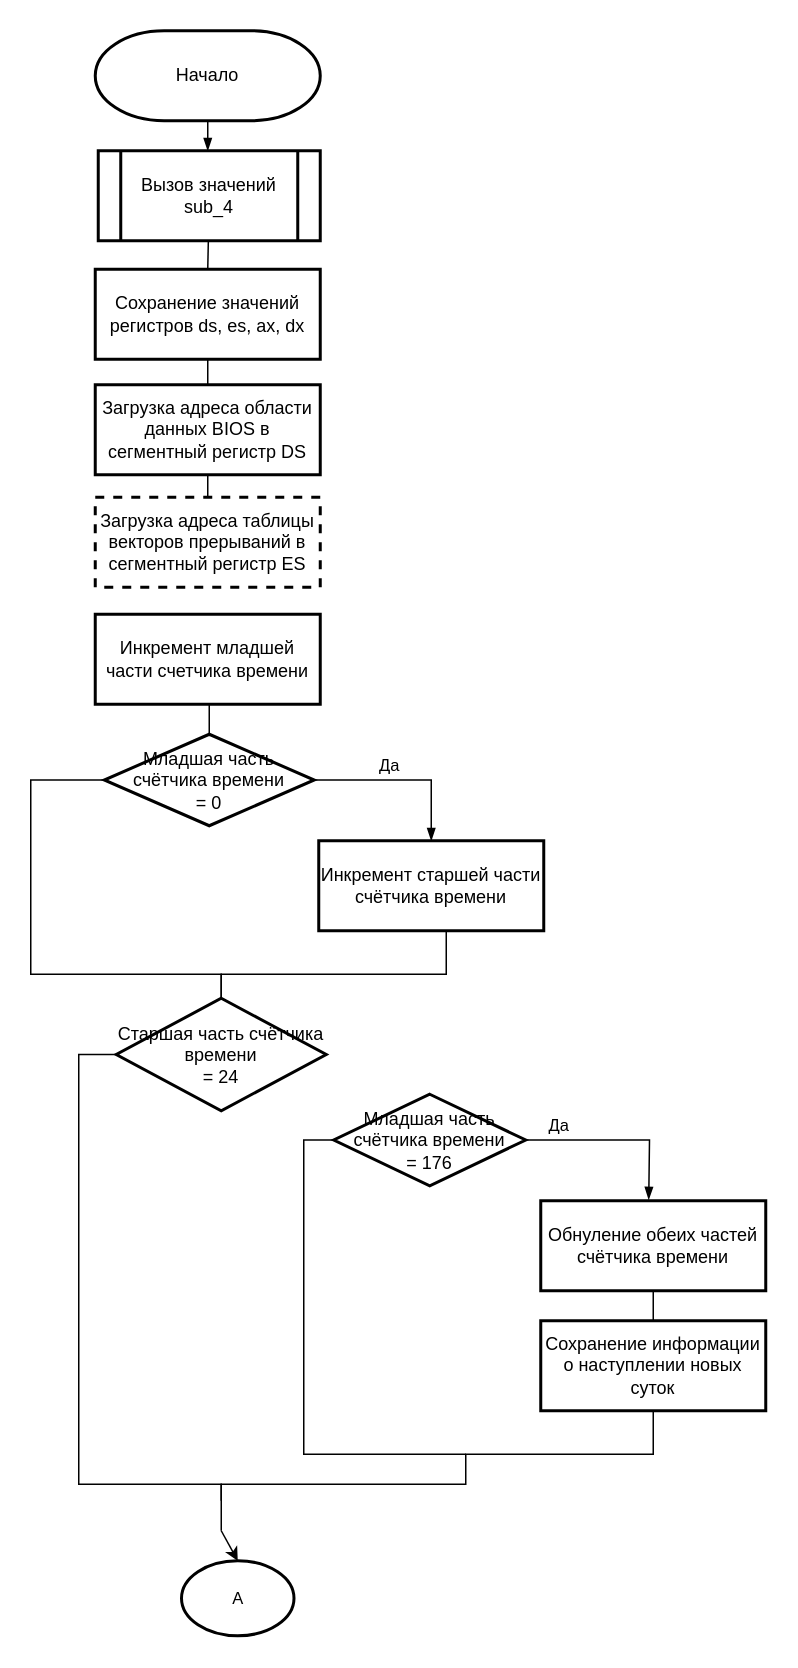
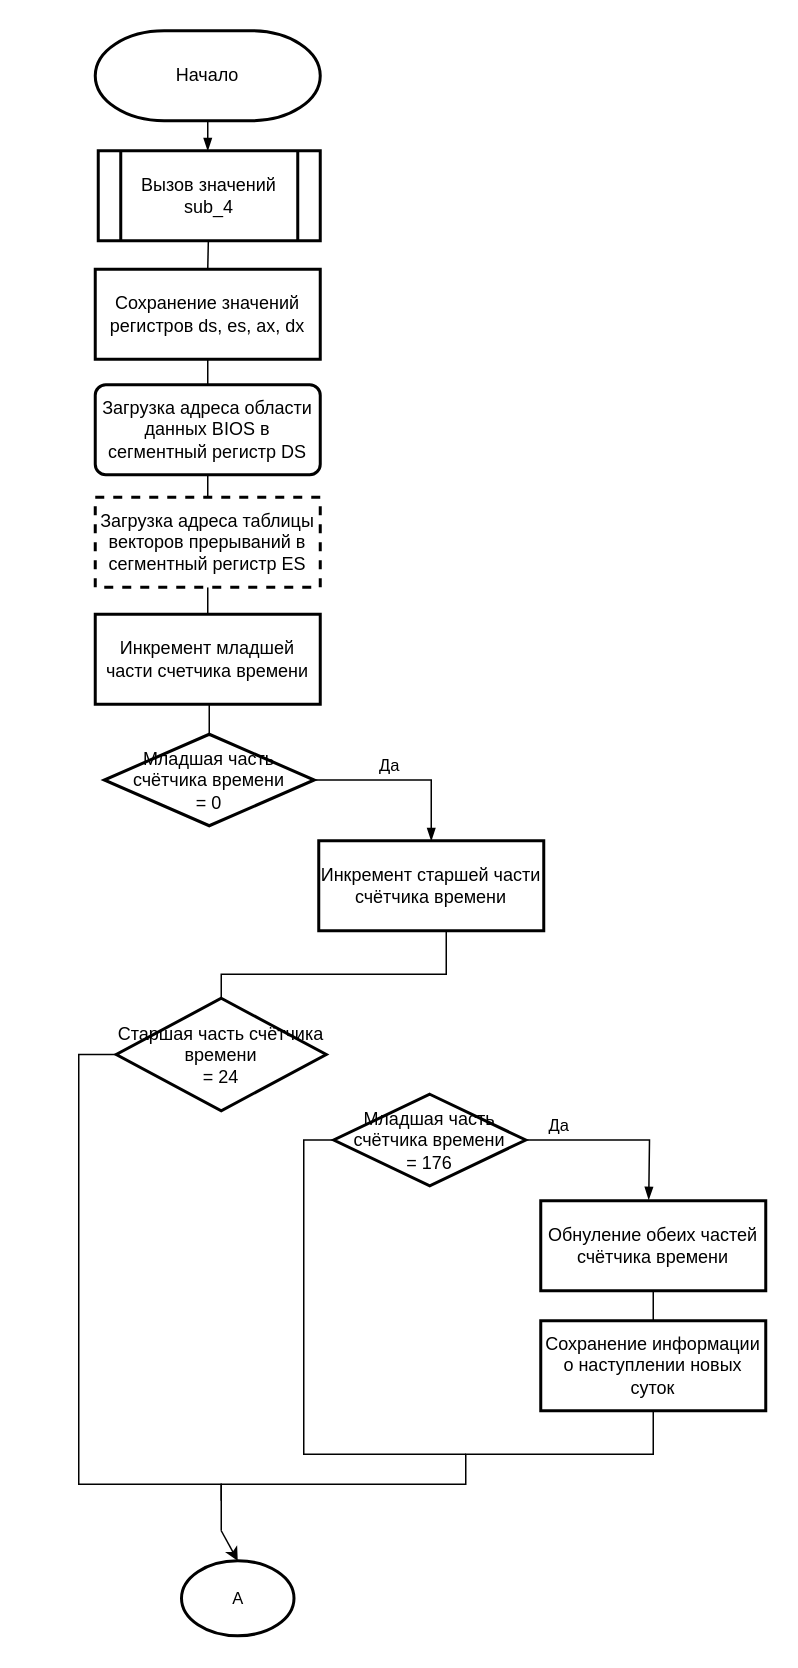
- <mxCell id="7" value="Загрузка адреса области данных BIOS в сегментный регистр DS" style="rounded=0;whiteSpace=wrap;html=1;absoluteArcSize=1;arcSize=14;strokeWidth=2;" parent="1" vertex="1"><mxGeometry x="63" y="256" width="150" height="60" as="geometry" /></mxCell>
+ <mxCell id="7" value="Загрузка адреса области данных BIOS в сегментный регистр DS" style="whiteSpace=wrap;html=1;absoluteArcSize=1;arcSize=14;strokeWidth=2;rounded=1;" parent="1" vertex="1"><mxGeometry x="63" y="256" width="150" height="60" as="geometry" /></mxCell>
+ <mxCell id="6" style="edgeStyle=orthogonalEdgeStyle;rounded=0;orthogonalLoop=1;jettySize=auto;html=1;exitX=0.5;exitY=1;exitDx=0;exitDy=0;entryX=0.5;entryY=0;entryDx=0;entryDy=0;endArrow=none;endFill=0;fontSize=11;startArrow=none;" parent="1" source="28" target="10" edge="1"><mxGeometry relative="1" as="geometry" /></mxCell>
- <mxCell id="11" style="edgeStyle=orthogonalEdgeStyle;rounded=0;orthogonalLoop=1;jettySize=auto;html=1;exitX=0;exitY=0.5;exitDx=0;exitDy=0;exitPerimeter=0;entryX=0.5;entryY=0;entryDx=0;entryDy=0;entryPerimeter=0;endArrow=none;endFill=0;fontSize=11;" parent="1" source="13" target="17" edge="1"><mxGeometry relative="1" as="geometry"><Array as="points"><mxPoint x="20" y="519" /><mxPoint x="20" y="649" /><mxPoint x="147" y="649" /></Array></mxGeometry></mxCell>
